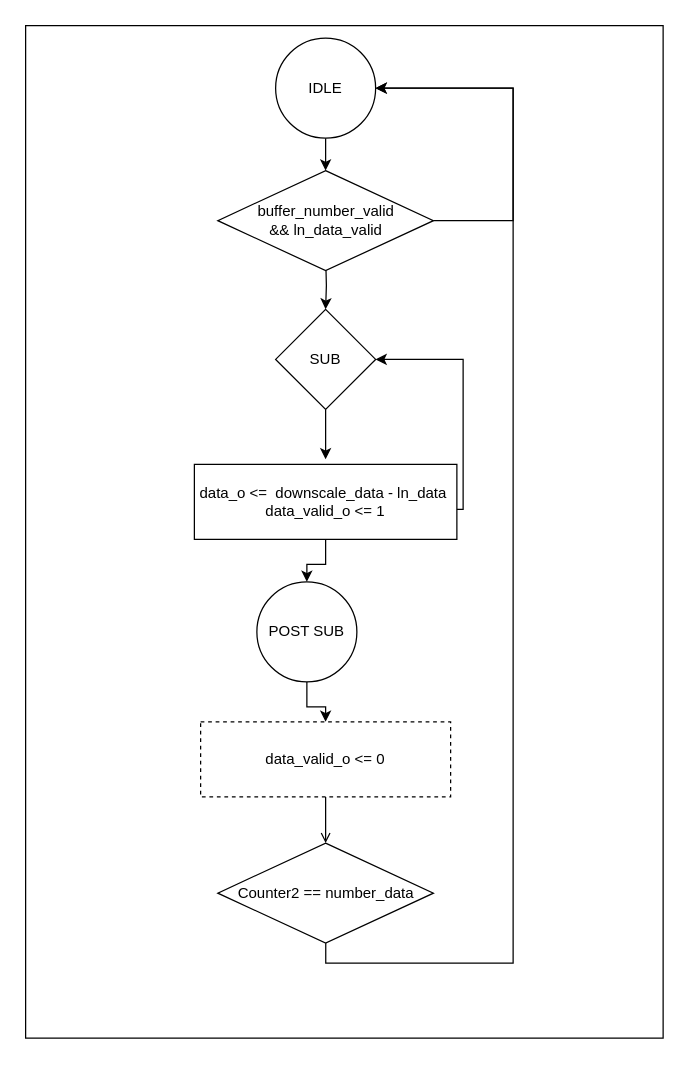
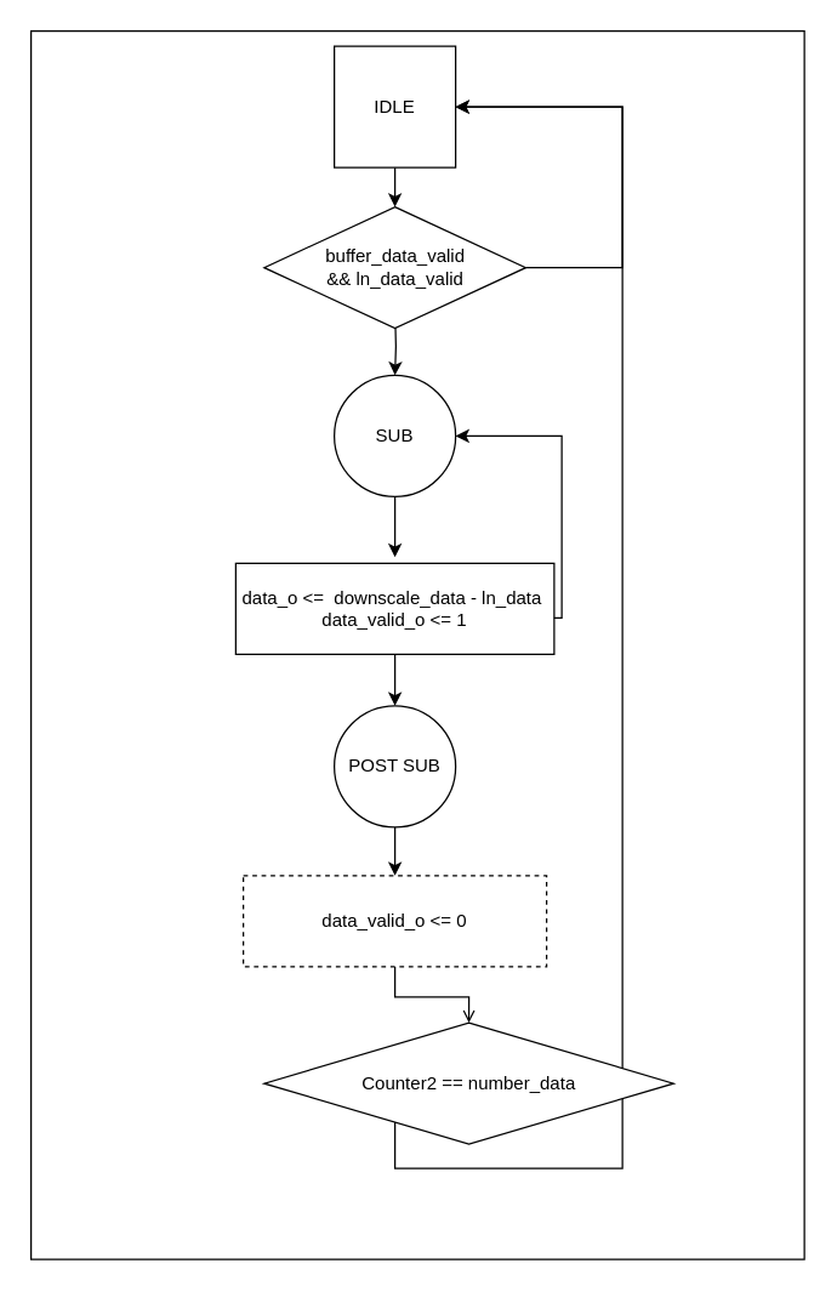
- <mxCell id="4" value="IDLE" style="ellipse;whiteSpace=wrap;html=1;aspect=fixed;" parent="1" vertex="1"><mxGeometry x="220" y="30" width="80" height="80" as="geometry" /></mxCell>
+ <mxCell id="4" value="IDLE" style="whiteSpace=wrap;html=1;aspect=fixed;rounded=0;" parent="1" vertex="1"><mxGeometry x="220" y="30" width="80" height="80" as="geometry" /></mxCell>
- <mxCell id="7" value="buffer_number_valid &lt;br&gt;&amp;amp;&amp;amp; ln_data_valid" style="rhombus;whiteSpace=wrap;html=1;" parent="1" vertex="1"><mxGeometry x="173.75" y="136" width="172.5" height="80" as="geometry" /></mxCell>
+ <mxCell id="7" value="buffer_data_valid &lt;br&gt;&amp;amp;&amp;amp; ln_data_valid" style="rhombus;whiteSpace=wrap;html=1;" parent="1" vertex="1"><mxGeometry x="173.75" y="136" width="172.5" height="80" as="geometry" /></mxCell>
- <mxCell id="9" value="SUB" style="rhombus;whiteSpace=wrap;html=1;aspect=fixed;" parent="1" vertex="1"><mxGeometry x="220" y="247" width="80" height="80" as="geometry" /></mxCell>
+ <mxCell id="9" value="SUB" style="ellipse;whiteSpace=wrap;html=1;aspect=fixed;" parent="1" vertex="1"><mxGeometry x="220" y="247" width="80" height="80" as="geometry" /></mxCell>
- <mxCell id="16" value="POST SUB" style="ellipse;whiteSpace=wrap;html=1;aspect=fixed;" parent="1" vertex="1"><mxGeometry x="205" y="465" width="80" height="80" as="geometry" /></mxCell>
+ <mxCell id="16" value="POST SUB" style="ellipse;whiteSpace=wrap;html=1;aspect=fixed;" parent="1" vertex="1"><mxGeometry x="220" y="465" width="80" height="80" as="geometry" /></mxCell>
- <mxCell id="12" value="Counter2 == number_data" style="rhombus;whiteSpace=wrap;html=1;" parent="1" vertex="1"><mxGeometry x="173.75" y="674" width="172.5" height="80" as="geometry" /></mxCell>
+ <mxCell id="12" value="Counter2 == number_data" style="rhombus;whiteSpace=wrap;html=1;" parent="1" vertex="1"><mxGeometry x="173.75" y="674" width="270" height="80" as="geometry" /></mxCell>
